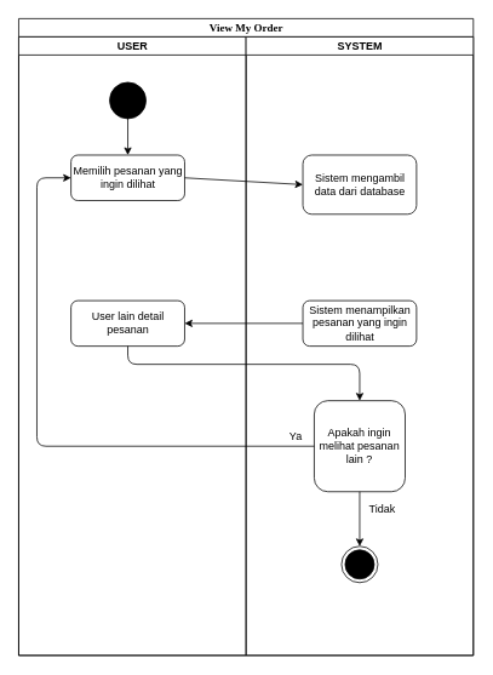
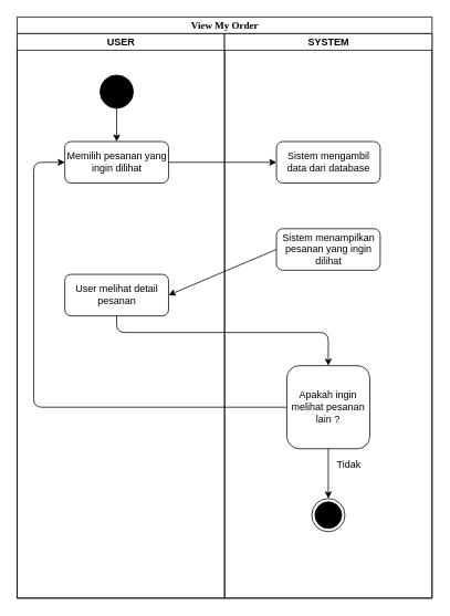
- <mxCell id="10" value="Sistem mengambil data dari database" style="rounded=1;whiteSpace=wrap;html=1;fillColor=#FFFFFF;" vertex="1" parent="8"><mxGeometry x="62.5" y="130" width="125" height="65" as="geometry" /></mxCell>
+ <mxCell id="10" value="Sistem mengambil data dari database" style="rounded=1;whiteSpace=wrap;html=1;fillColor=#FFFFFF;" vertex="1" parent="8"><mxGeometry x="62.5" y="130" width="125" height="50" as="geometry" /></mxCell>
- <mxCell id="6" value="User lain detail pesanan" style="rounded=1;whiteSpace=wrap;html=1;fillColor=#FFFFFF;" vertex="1" parent="3"><mxGeometry x="57.5" y="290" width="125" height="50" as="geometry" /></mxCell>
+ <mxCell id="6" value="User melihat detail pesanan" style="rounded=1;whiteSpace=wrap;html=1;fillColor=#FFFFFF;" vertex="1" parent="3"><mxGeometry x="57.5" y="290" width="125" height="50" as="geometry" /></mxCell>
- <mxCell id="9" value="Sistem menampilkan&lt;br&gt;pesanan yang ingin dilihat" style="rounded=1;whiteSpace=wrap;html=1;fillColor=#FFFFFF;" vertex="1" parent="8"><mxGeometry x="62.5" y="290" width="125" height="50" as="geometry" /></mxCell>
+ <mxCell id="9" value="Sistem menampilkan&lt;br&gt;pesanan yang ingin dilihat" style="rounded=1;whiteSpace=wrap;html=1;fillColor=#FFFFFF;" vertex="1" parent="8"><mxGeometry x="62.5" y="235" width="125" height="50" as="geometry" /></mxCell>
- <mxCell id="13" value="Ya" style="text;html=1;strokeColor=none;fillColor=none;align=center;verticalAlign=middle;whiteSpace=wrap;rounded=0;" vertex="1" parent="8"><mxGeometry x="35" y="430" width="40" height="20" as="geometry" /></mxCell>
